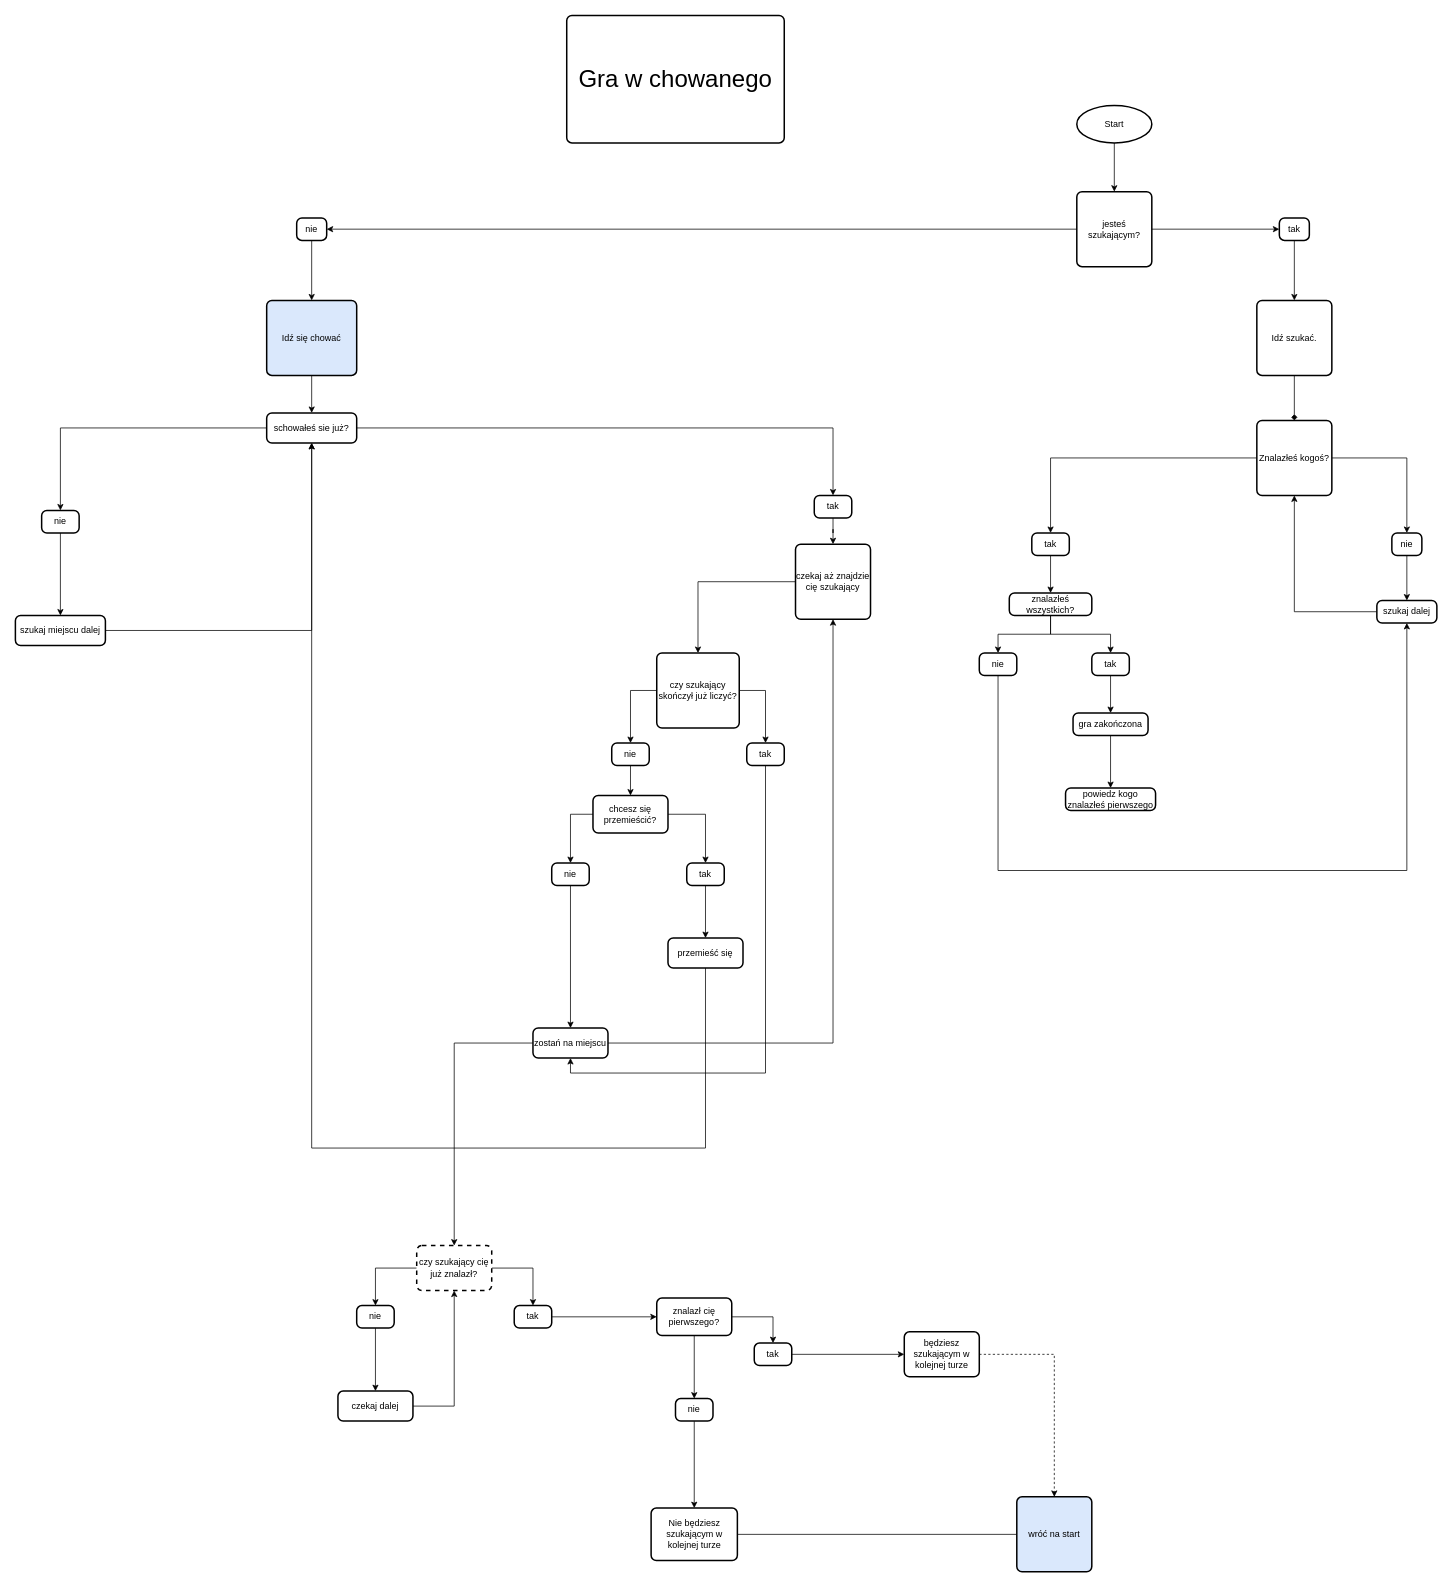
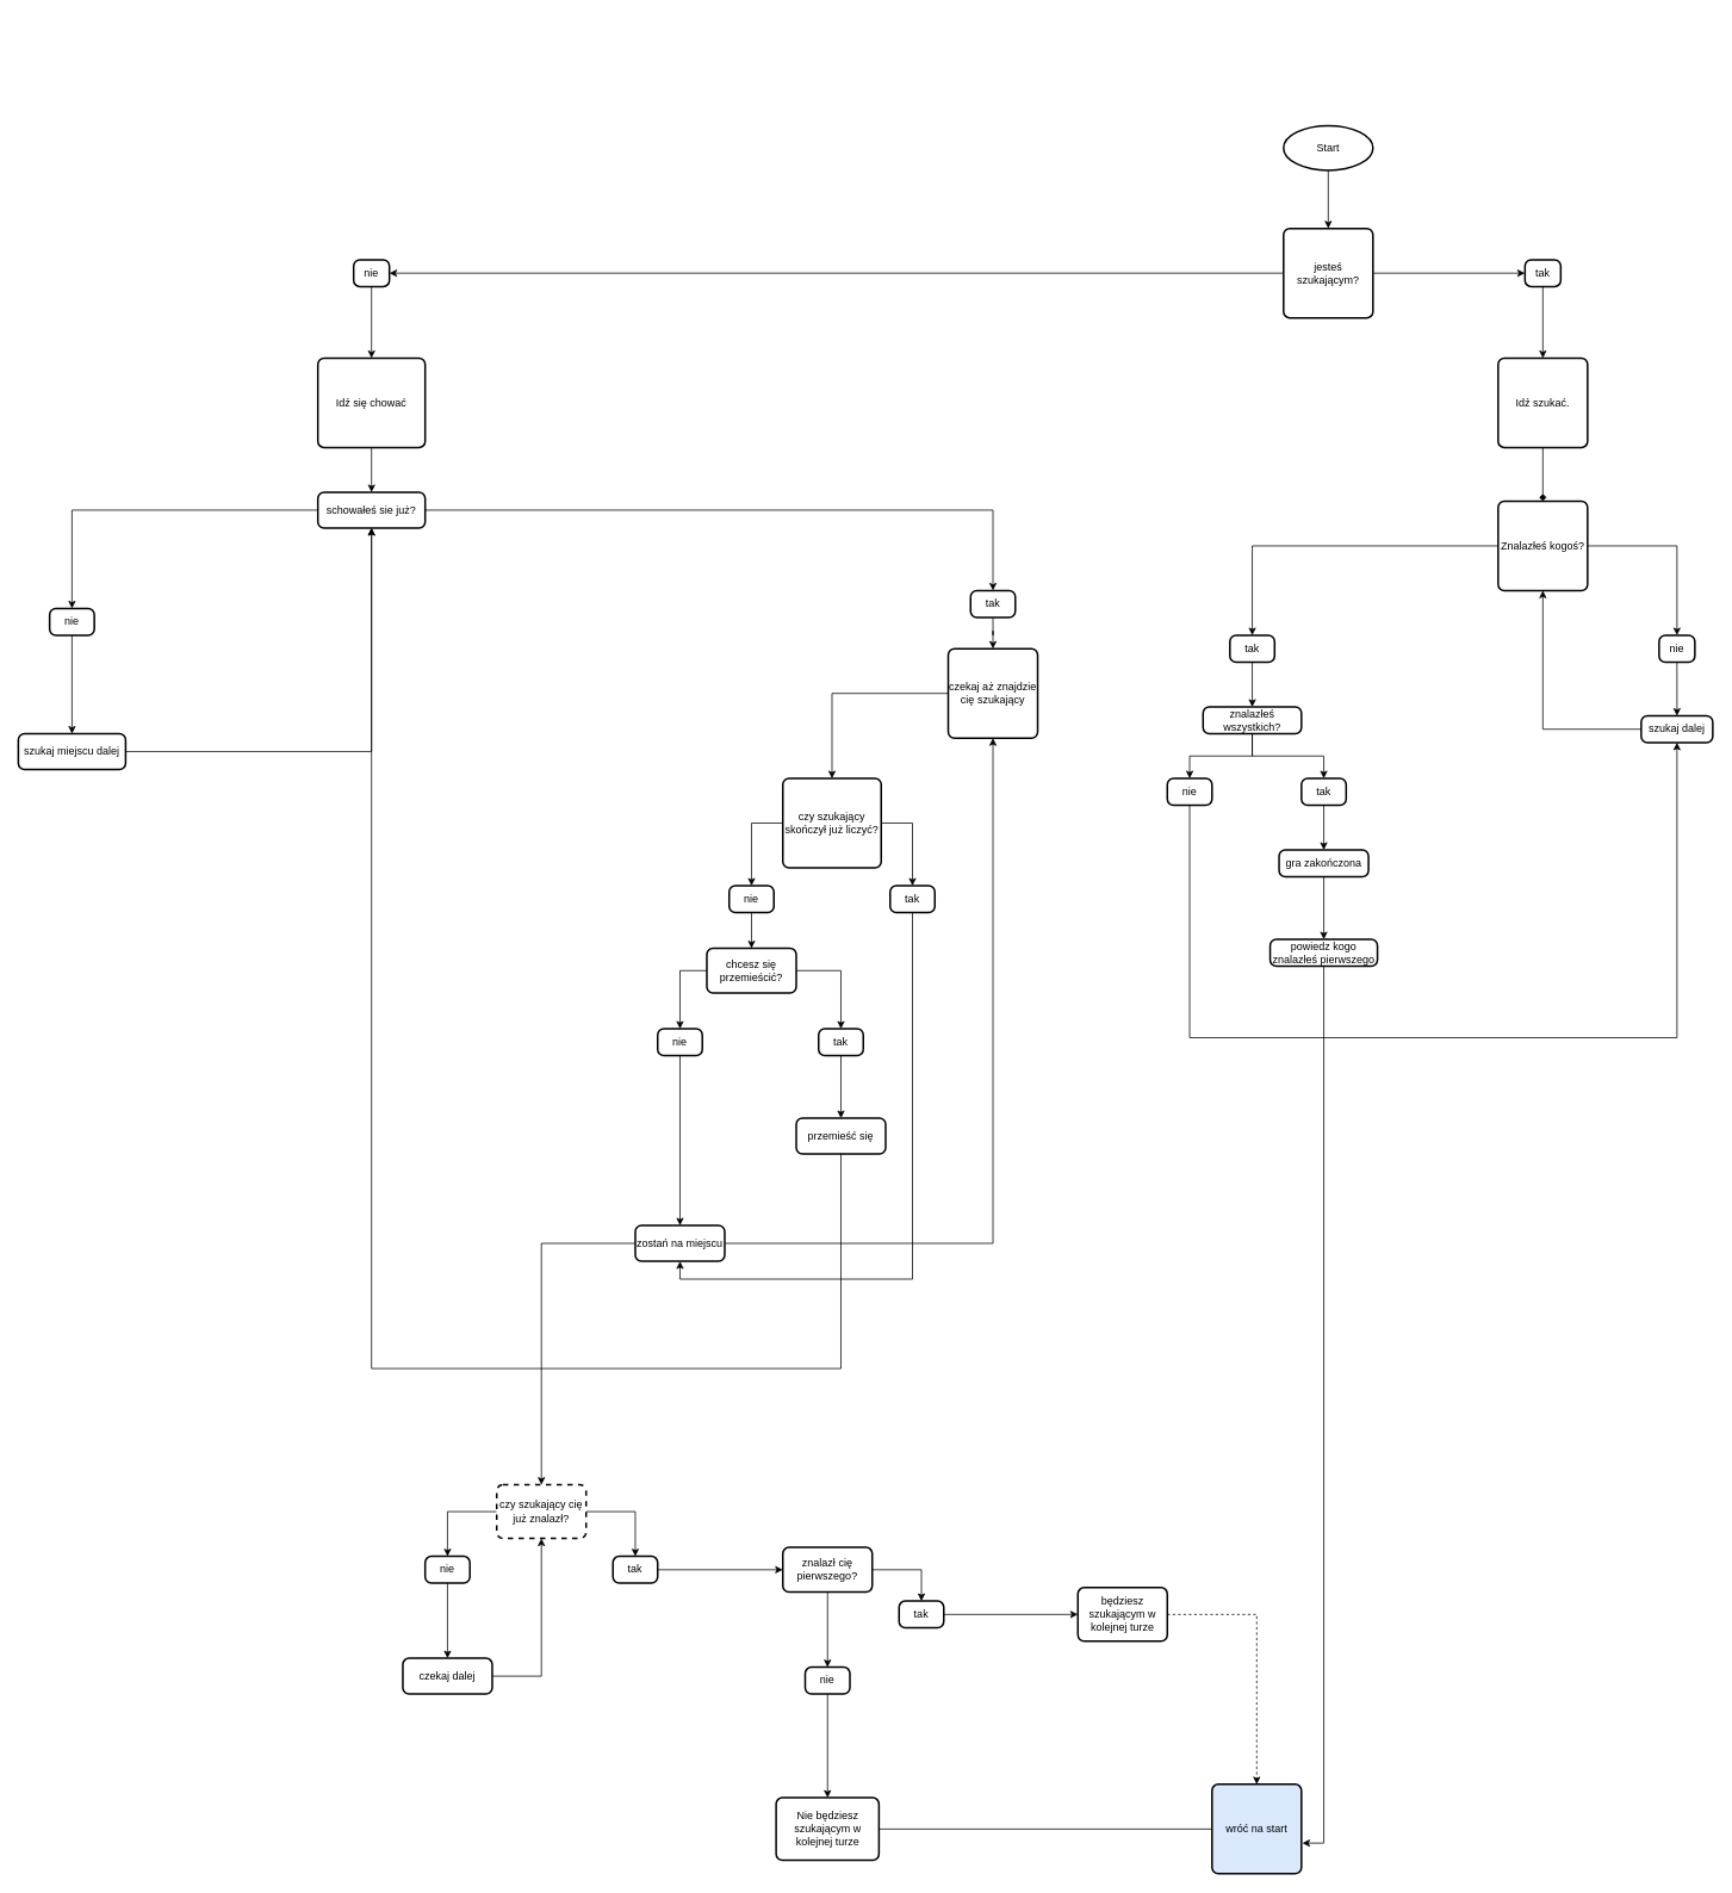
- <mxCell id="2" value="&lt;font style=&quot;font-size: 32px;&quot;&gt;Gra w chowanego&lt;/font&gt;" style="rounded=1;whiteSpace=wrap;html=1;absoluteArcSize=1;arcSize=14;strokeWidth=2;" vertex="1" parent="1"><mxGeometry x="755" y="20" width="290" height="170" as="geometry" /></mxCell>
- <mxCell id="9" value="Idź się chować" style="rounded=1;whiteSpace=wrap;html=1;absoluteArcSize=1;arcSize=14;strokeWidth=2;fillColor=#dae8fc;" vertex="1" parent="1"><mxGeometry x="355" y="400" width="120" height="100" as="geometry" /></mxCell>
+ <mxCell id="9" value="Idź się chować" style="rounded=1;whiteSpace=wrap;html=1;absoluteArcSize=1;arcSize=14;strokeWidth=2;" vertex="1" parent="1"><mxGeometry x="355" y="400" width="120" height="100" as="geometry" /></mxCell>
+ <mxCell id="32" style="edgeStyle=orthogonalEdgeStyle;rounded=0;orthogonalLoop=1;jettySize=auto;html=1;entryX=1.01;entryY=0.657;entryDx=0;entryDy=0;entryPerimeter=0;" edge="1" parent="1" source="33" target="85"><mxGeometry relative="1" as="geometry" /></mxCell>
